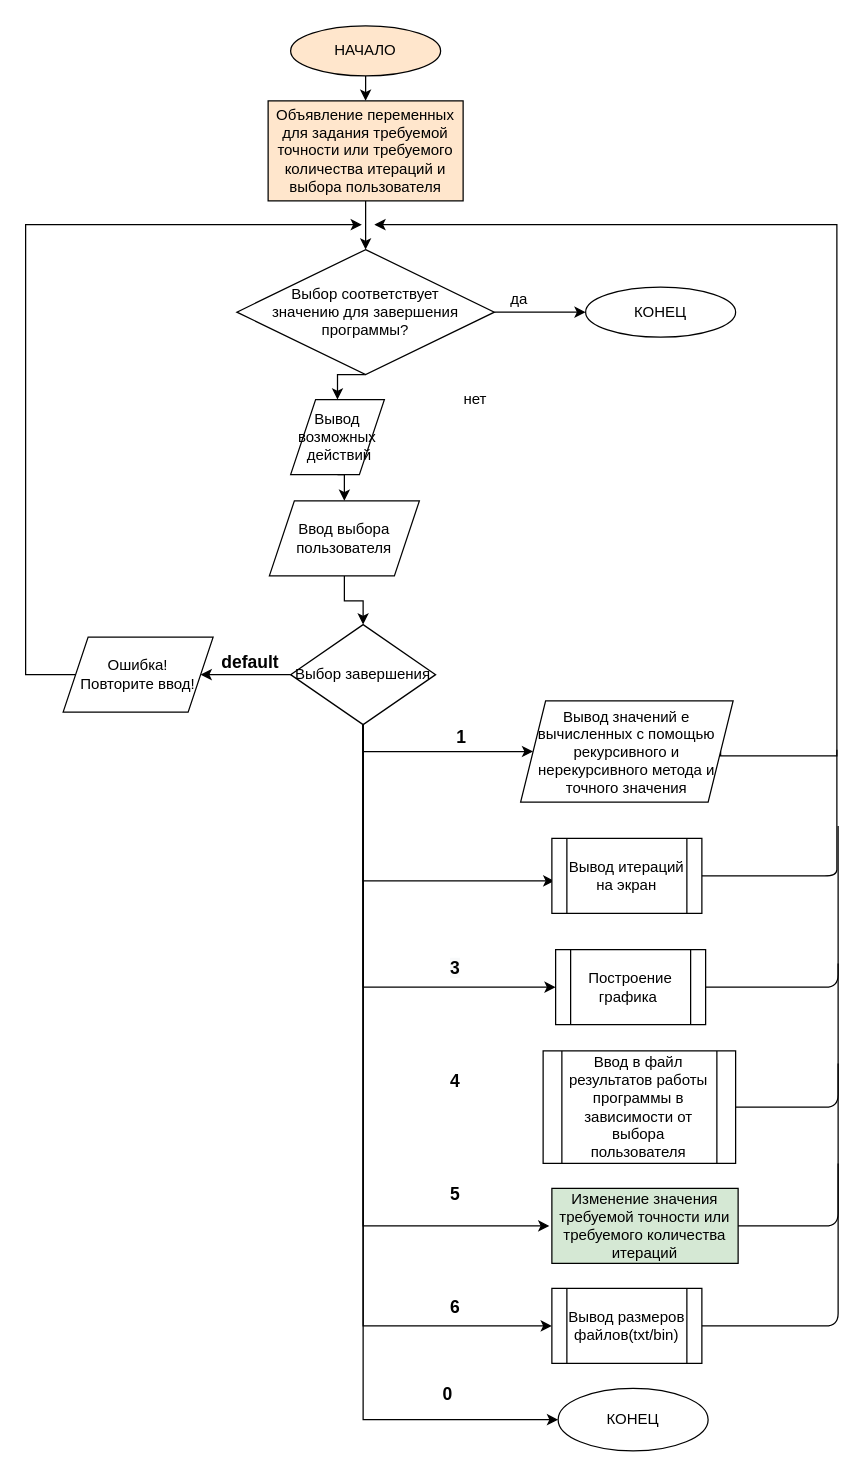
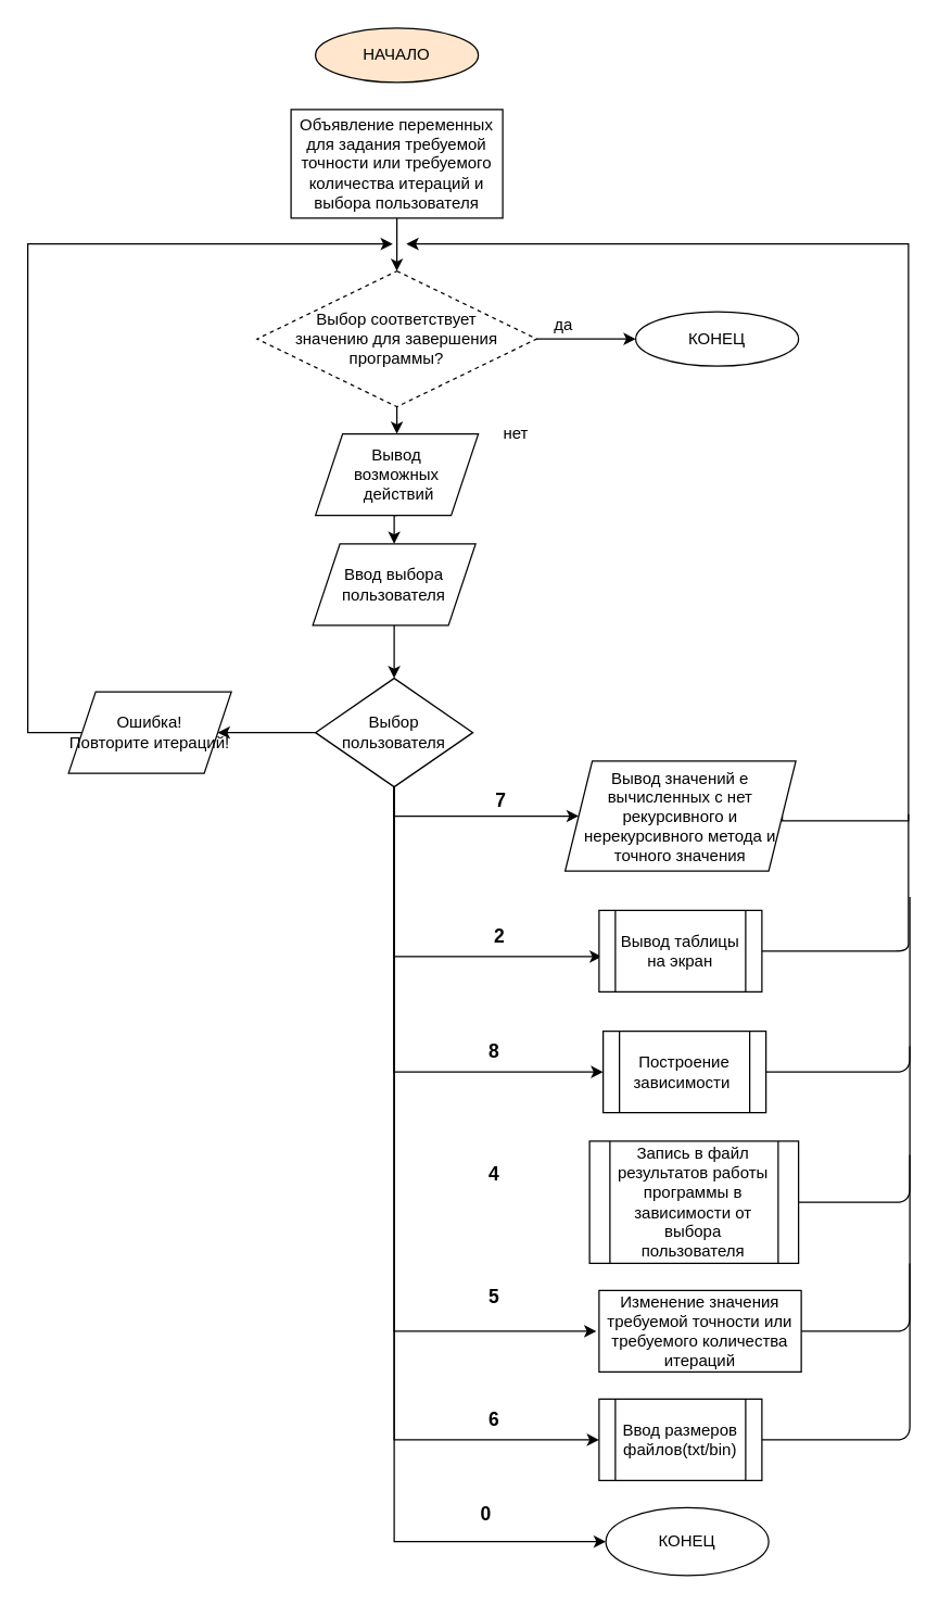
- <mxCell id="2" style="edgeStyle=orthogonalEdgeStyle;rounded=0;orthogonalLoop=1;jettySize=auto;html=1;exitX=0.5;exitY=1;exitDx=0;exitDy=0;entryX=0.5;entryY=0;entryDx=0;entryDy=0;" parent="1" source="3" target="5" edge="1"><mxGeometry relative="1" as="geometry" /></mxCell>
- <mxCell id="5" value="Объявление переменных для задания требуемой точности или требуемого количества итераций и выбора пользователя" style="rounded=0;whiteSpace=wrap;html=1;fillColor=#ffe6cc;" parent="1" vertex="1"><mxGeometry x="214" y="80" width="156" height="80" as="geometry" /></mxCell>
+ <mxCell id="5" value="Объявление переменных для задания требуемой точности или требуемого количества итераций и выбора пользователя" style="rounded=0;whiteSpace=wrap;html=1;" parent="1" vertex="1"><mxGeometry x="214" y="80" width="156" height="80" as="geometry" /></mxCell>
- <mxCell id="8" value="Выбор соответствует &lt;br&gt;значению для завершения &lt;br&gt;программы?" style="rhombus;whiteSpace=wrap;html=1;" parent="1" vertex="1"><mxGeometry x="189" y="199" width="206" height="100" as="geometry" /></mxCell>
+ <mxCell id="8" value="Выбор соответствует &lt;br&gt;значению для завершения &lt;br&gt;программы?" style="rhombus;whiteSpace=wrap;html=1;dashed=1;" parent="1" vertex="1"><mxGeometry x="189" y="199" width="206" height="100" as="geometry" /></mxCell>
- <mxCell id="23" value="Вывод &lt;br&gt;возможных&lt;br&gt;&amp;nbsp;действий" style="shape=parallelogram;perimeter=parallelogramPerimeter;whiteSpace=wrap;html=1;fixedSize=1;" parent="1" vertex="1"><mxGeometry x="232" y="319" width="75" height="60" as="geometry" /></mxCell>
+ <mxCell id="23" value="Вывод &lt;br&gt;возможных&lt;br&gt;&amp;nbsp;действий" style="shape=parallelogram;perimeter=parallelogramPerimeter;whiteSpace=wrap;html=1;fixedSize=1;" parent="1" vertex="1"><mxGeometry x="232" y="319" width="120" height="60" as="geometry" /></mxCell>
- <mxCell id="29" value="Ввод выбора пользователя" style="shape=parallelogram;perimeter=parallelogramPerimeter;whiteSpace=wrap;html=1;fixedSize=1;" parent="1" vertex="1"><mxGeometry x="215" y="400" width="120" height="60" as="geometry" /></mxCell>
+ <mxCell id="29" value="Ввод выбора пользователя" style="shape=parallelogram;perimeter=parallelogramPerimeter;whiteSpace=wrap;html=1;fixedSize=1;" parent="1" vertex="1"><mxGeometry x="230" y="400" width="120" height="60" as="geometry" /></mxCell>
- <mxCell id="41" value="&lt;b&gt;&lt;font style=&quot;font-size: 14px&quot;&gt;default&lt;/font&gt;&lt;/b&gt;" style="text;html=1;strokeColor=none;fillColor=none;align=center;verticalAlign=middle;whiteSpace=wrap;rounded=0;" parent="1" vertex="1"><mxGeometry x="180" y="519" width="40" height="20" as="geometry" /></mxCell>
- <mxCell id="27" value="Ошибка! &lt;br&gt;Повторите ввод!" style="shape=parallelogram;perimeter=parallelogramPerimeter;whiteSpace=wrap;html=1;fixedSize=1;" parent="1" vertex="1"><mxGeometry x="50" y="509" width="120" height="60" as="geometry" /></mxCell>
+ <mxCell id="27" value="Ошибка! &lt;br&gt;Повторите итераций!" style="shape=parallelogram;perimeter=parallelogramPerimeter;whiteSpace=wrap;html=1;fixedSize=1;" parent="1" vertex="1"><mxGeometry x="50" y="509" width="120" height="60" as="geometry" /></mxCell>
- <mxCell id="18" value="Выбор завершения" style="rhombus;whiteSpace=wrap;html=1;" parent="1" vertex="1"><mxGeometry x="232" y="499" width="116" height="80" as="geometry" /></mxCell>
+ <mxCell id="18" value="Выбор пользователя" style="rhombus;whiteSpace=wrap;html=1;" parent="1" vertex="1"><mxGeometry x="232" y="499" width="116" height="80" as="geometry" /></mxCell>
- <mxCell id="35" value="&lt;font style=&quot;font-size: 14px&quot;&gt;&lt;b&gt;1&lt;/b&gt;&lt;/font&gt;" style="text;html=1;strokeColor=none;fillColor=none;align=center;verticalAlign=middle;whiteSpace=wrap;rounded=0;" parent="1" vertex="1"><mxGeometry x="349" y="579" width="40" height="20" as="geometry" /></mxCell>
+ <mxCell id="35" value="&lt;font style=&quot;font-size: 14px&quot;&gt;&lt;b&gt;7&lt;/b&gt;&lt;/font&gt;" style="text;html=1;strokeColor=none;fillColor=none;align=center;verticalAlign=middle;whiteSpace=wrap;rounded=0;" parent="1" vertex="1"><mxGeometry x="349" y="579" width="40" height="20" as="geometry" /></mxCell>
- <mxCell id="20" value="Вывод значений е вычисленных с помощью рекурсивного и нерекурсивного метода и точного значения" style="shape=parallelogram;perimeter=parallelogramPerimeter;whiteSpace=wrap;html=1;fixedSize=1;" parent="1" vertex="1"><mxGeometry x="416" y="560" width="170" height="81" as="geometry" /></mxCell>
+ <mxCell id="20" value="Вывод значений е вычисленных с нет рекурсивного и нерекурсивного метода и точного значения" style="shape=parallelogram;perimeter=parallelogramPerimeter;whiteSpace=wrap;html=1;fixedSize=1;" parent="1" vertex="1"><mxGeometry x="416" y="560" width="170" height="81" as="geometry" /></mxCell>
+ <mxCell id="36" value="&lt;font style=&quot;font-size: 14px&quot;&gt;&lt;b&gt;2&lt;/b&gt;&lt;/font&gt;" style="text;html=1;strokeColor=none;fillColor=none;align=center;verticalAlign=middle;whiteSpace=wrap;rounded=0;" parent="1" vertex="1"><mxGeometry x="348" y="679" width="40" height="20" as="geometry" /></mxCell>
- <mxCell id="21" value="Вывод итераций на экран" style="shape=process;whiteSpace=wrap;html=1;backgroundOutline=1;" parent="1" vertex="1"><mxGeometry x="441" y="670" width="120" height="60" as="geometry" /></mxCell>
+ <mxCell id="21" value="Вывод таблицы на экран" style="shape=process;whiteSpace=wrap;html=1;backgroundOutline=1;" parent="1" vertex="1"><mxGeometry x="441" y="670" width="120" height="60" as="geometry" /></mxCell>
- <mxCell id="37" value="&lt;b style=&quot;color: rgb(0 , 0 , 0) ; font-family: &amp;#34;helvetica&amp;#34; ; font-size: 14px ; font-style: normal ; letter-spacing: normal ; text-align: center ; text-indent: 0px ; text-transform: none ; word-spacing: 0px ; background-color: rgb(248 , 249 , 250)&quot;&gt;3&lt;/b&gt;" style="text;whiteSpace=wrap;html=1;" parent="1" vertex="1"><mxGeometry x="358" y="759" width="110" height="30" as="geometry" /></mxCell>
+ <mxCell id="37" value="&lt;b style=&quot;color: rgb(0 , 0 , 0) ; font-family: &amp;#34;helvetica&amp;#34; ; font-size: 14px ; font-style: normal ; letter-spacing: normal ; text-align: center ; text-indent: 0px ; text-transform: none ; word-spacing: 0px ; background-color: rgb(248 , 249 , 250)&quot;&gt;8&lt;/b&gt;" style="text;whiteSpace=wrap;html=1;" parent="1" vertex="1"><mxGeometry x="358" y="759" width="110" height="30" as="geometry" /></mxCell>
- <mxCell id="24" value="Построение графика&amp;nbsp;" style="shape=process;whiteSpace=wrap;html=1;backgroundOutline=1;" parent="1" vertex="1"><mxGeometry x="444" y="759" width="120" height="60" as="geometry" /></mxCell>
+ <mxCell id="24" value="Построение зависимости&amp;nbsp;" style="shape=process;whiteSpace=wrap;html=1;backgroundOutline=1;" parent="1" vertex="1"><mxGeometry x="444" y="759" width="120" height="60" as="geometry" /></mxCell>
- <mxCell id="25" value="Ввод в файл результатов работы программы в зависимости от выбора пользователя" style="shape=process;whiteSpace=wrap;html=1;backgroundOutline=1;" parent="1" vertex="1"><mxGeometry x="434" y="840" width="154" height="90" as="geometry" /></mxCell>
+ <mxCell id="25" value="Запись в файл результатов работы программы в зависимости от выбора пользователя" style="shape=process;whiteSpace=wrap;html=1;backgroundOutline=1;" parent="1" vertex="1"><mxGeometry x="434" y="840" width="154" height="90" as="geometry" /></mxCell>
- <mxCell id="46" value="&lt;span&gt;Изменение значения требуемой точности или требуемого количества итераций&lt;/span&gt;" style="rounded=0;whiteSpace=wrap;html=1;fillColor=#d5e8d4;" vertex="1" parent="1"><mxGeometry x="441" y="950" width="149" height="60" as="geometry" /></mxCell>
+ <mxCell id="46" value="&lt;span&gt;Изменение значения требуемой точности или требуемого количества итераций&lt;/span&gt;" style="rounded=0;whiteSpace=wrap;html=1;" vertex="1" parent="1"><mxGeometry x="441" y="950" width="149" height="60" as="geometry" /></mxCell>
- <mxCell id="43" value="Вывод размеров файлов(txt/bin)" style="shape=process;whiteSpace=wrap;html=1;backgroundOutline=1;" parent="1" vertex="1"><mxGeometry x="441" y="1030" width="120" height="60" as="geometry" /></mxCell>
+ <mxCell id="43" value="Ввод размеров файлов(txt/bin)" style="shape=process;whiteSpace=wrap;html=1;backgroundOutline=1;" parent="1" vertex="1"><mxGeometry x="441" y="1030" width="120" height="60" as="geometry" /></mxCell>
